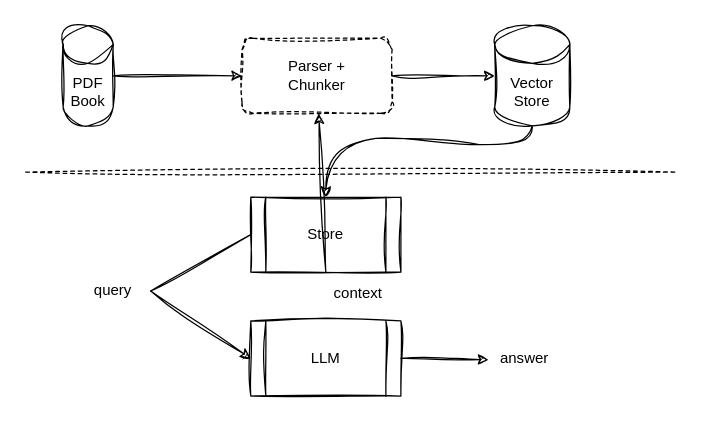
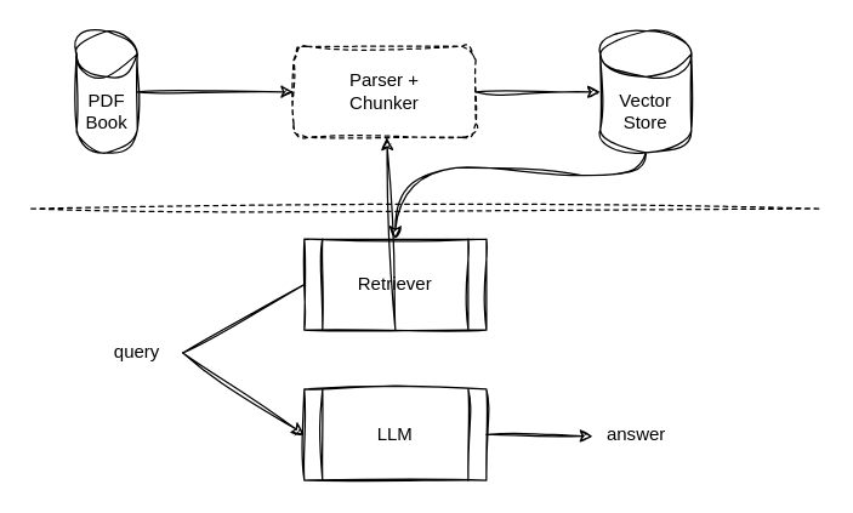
- <mxCell id="8" value="Store" style="shape=process;whiteSpace=wrap;html=1;backgroundOutline=1;sketch=1;curveFitting=1;jiggle=2;" parent="1" vertex="1"><mxGeometry x="200" y="157" width="120" height="60" as="geometry" /></mxCell>
+ <mxCell id="8" value="Retriever" style="shape=process;whiteSpace=wrap;html=1;backgroundOutline=1;sketch=1;curveFitting=1;jiggle=2;" parent="1" vertex="1"><mxGeometry x="200" y="157" width="120" height="60" as="geometry" /></mxCell>
- <mxCell id="17" value="context" style="text;html=1;align=center;verticalAlign=middle;whiteSpace=wrap;rounded=0;" vertex="1" parent="1"><mxGeometry x="256" y="219" width="60" height="30" as="geometry" /></mxCell>
